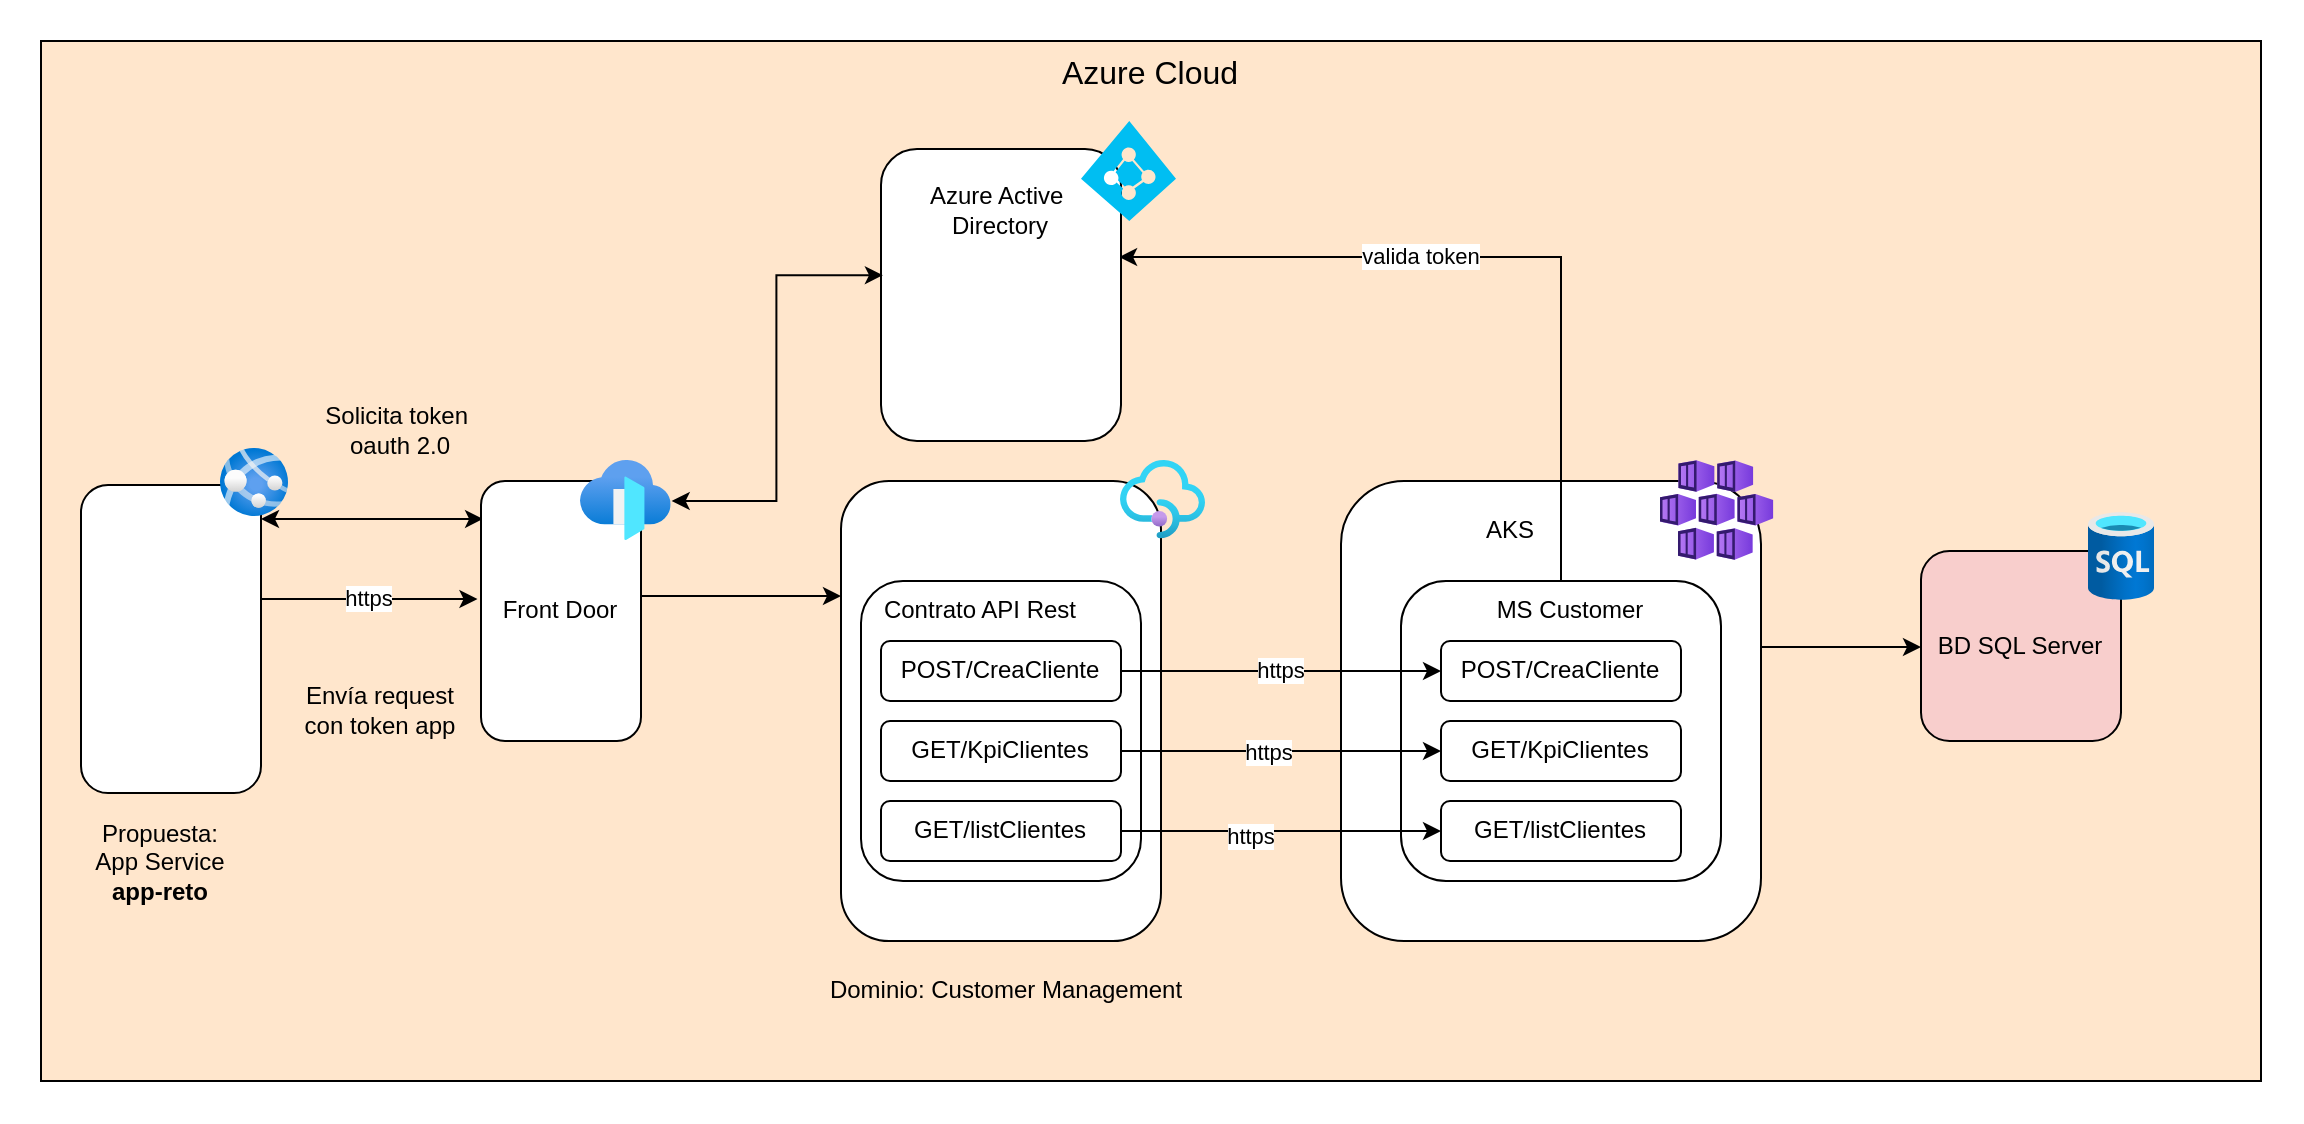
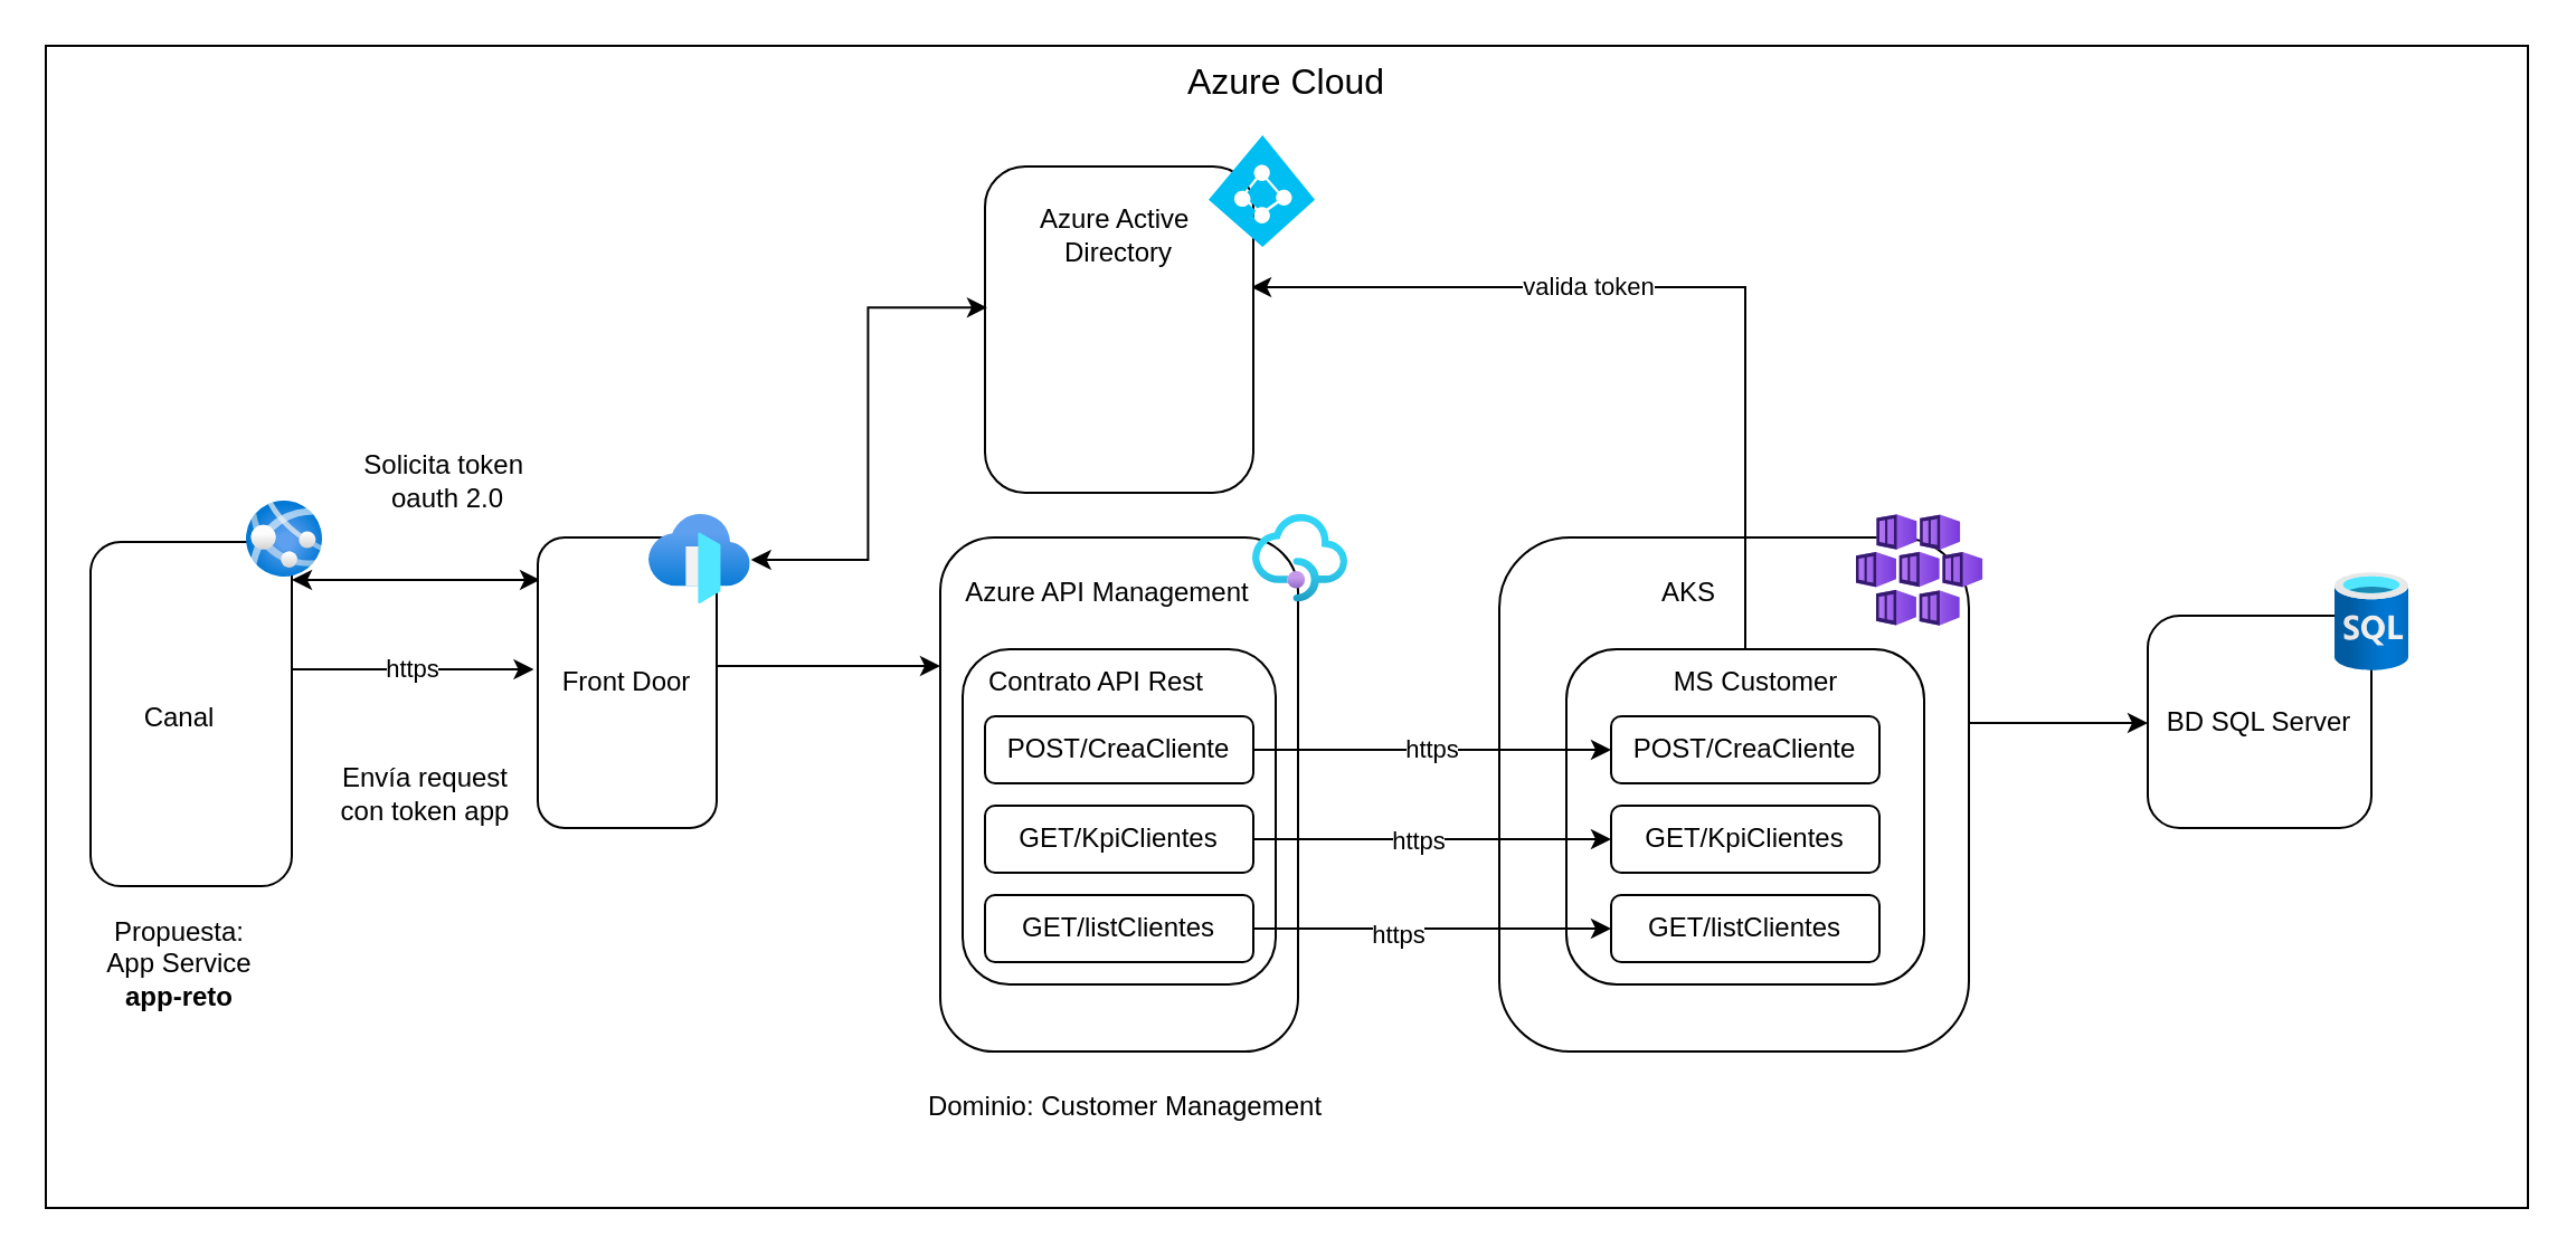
- <mxCell id="2" value="&lt;font style=&quot;font-size: 16px;&quot;&gt;Azure Cloud&lt;/font&gt;" style="rounded=0;whiteSpace=wrap;html=1;horizontal=1;verticalAlign=top;fillColor=#ffe6cc;" parent="1" vertex="1"><mxGeometry x="20" y="20" width="1110" height="520" as="geometry" /></mxCell>
+ <mxCell id="2" value="&lt;font style=&quot;font-size: 16px;&quot;&gt;Azure Cloud&lt;/font&gt;" style="rounded=0;whiteSpace=wrap;html=1;horizontal=1;verticalAlign=top;" parent="1" vertex="1"><mxGeometry x="20" y="20" width="1110" height="520" as="geometry" /></mxCell>
+ <mxCell id="4" value="Azure API Management" style="text;html=1;strokeColor=none;fillColor=none;align=center;verticalAlign=middle;whiteSpace=wrap;rounded=0;" parent="1" vertex="1"><mxGeometry x="430" y="250" width="130" height="30" as="geometry" /></mxCell>
+ <mxCell id="8" value="Canal" style="text;html=1;strokeColor=none;fillColor=none;align=center;verticalAlign=middle;whiteSpace=wrap;rounded=0;" parent="1" vertex="1"><mxGeometry x="50" y="306" width="60" height="30" as="geometry" /></mxCell>
- <mxCell id="22" value="BD SQL Server" style="rounded=1;whiteSpace=wrap;html=1;fillColor=#f8cecc;" parent="1" vertex="1"><mxGeometry x="960" y="275" width="100" height="95" as="geometry" /></mxCell>
+ <mxCell id="22" value="BD SQL Server" style="rounded=1;whiteSpace=wrap;html=1;" parent="1" vertex="1"><mxGeometry x="960" y="275" width="100" height="95" as="geometry" /></mxCell>
